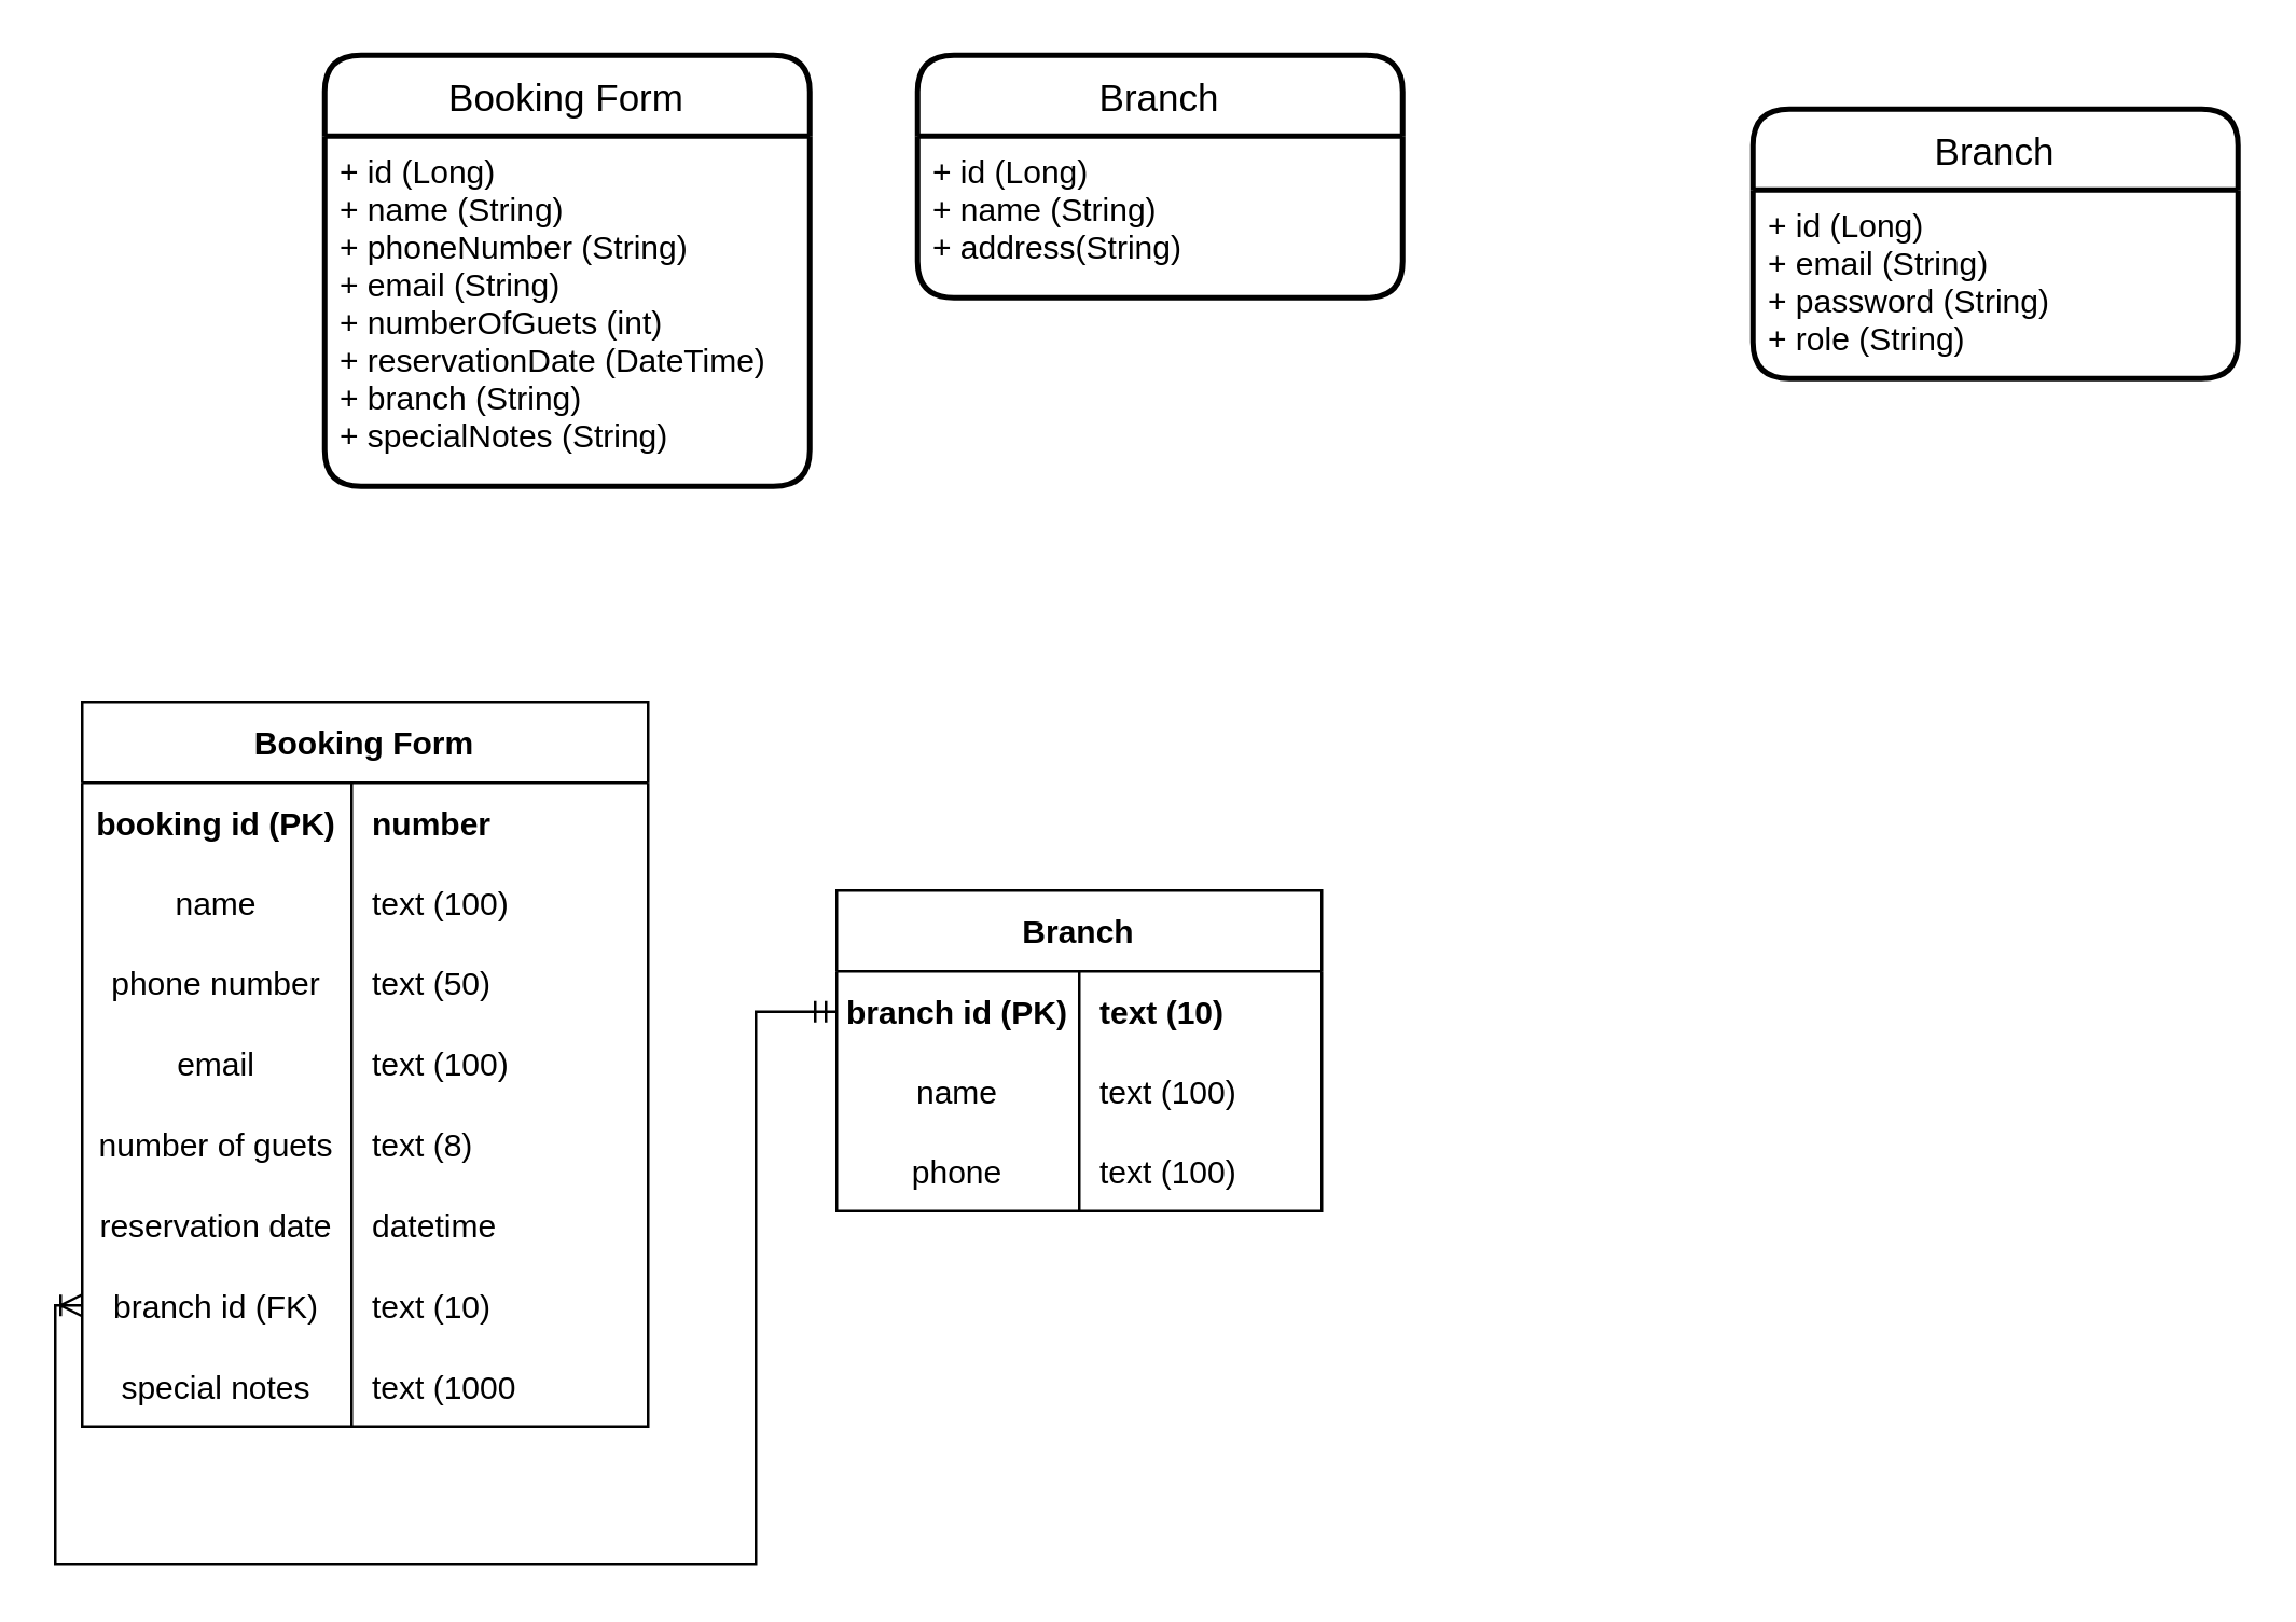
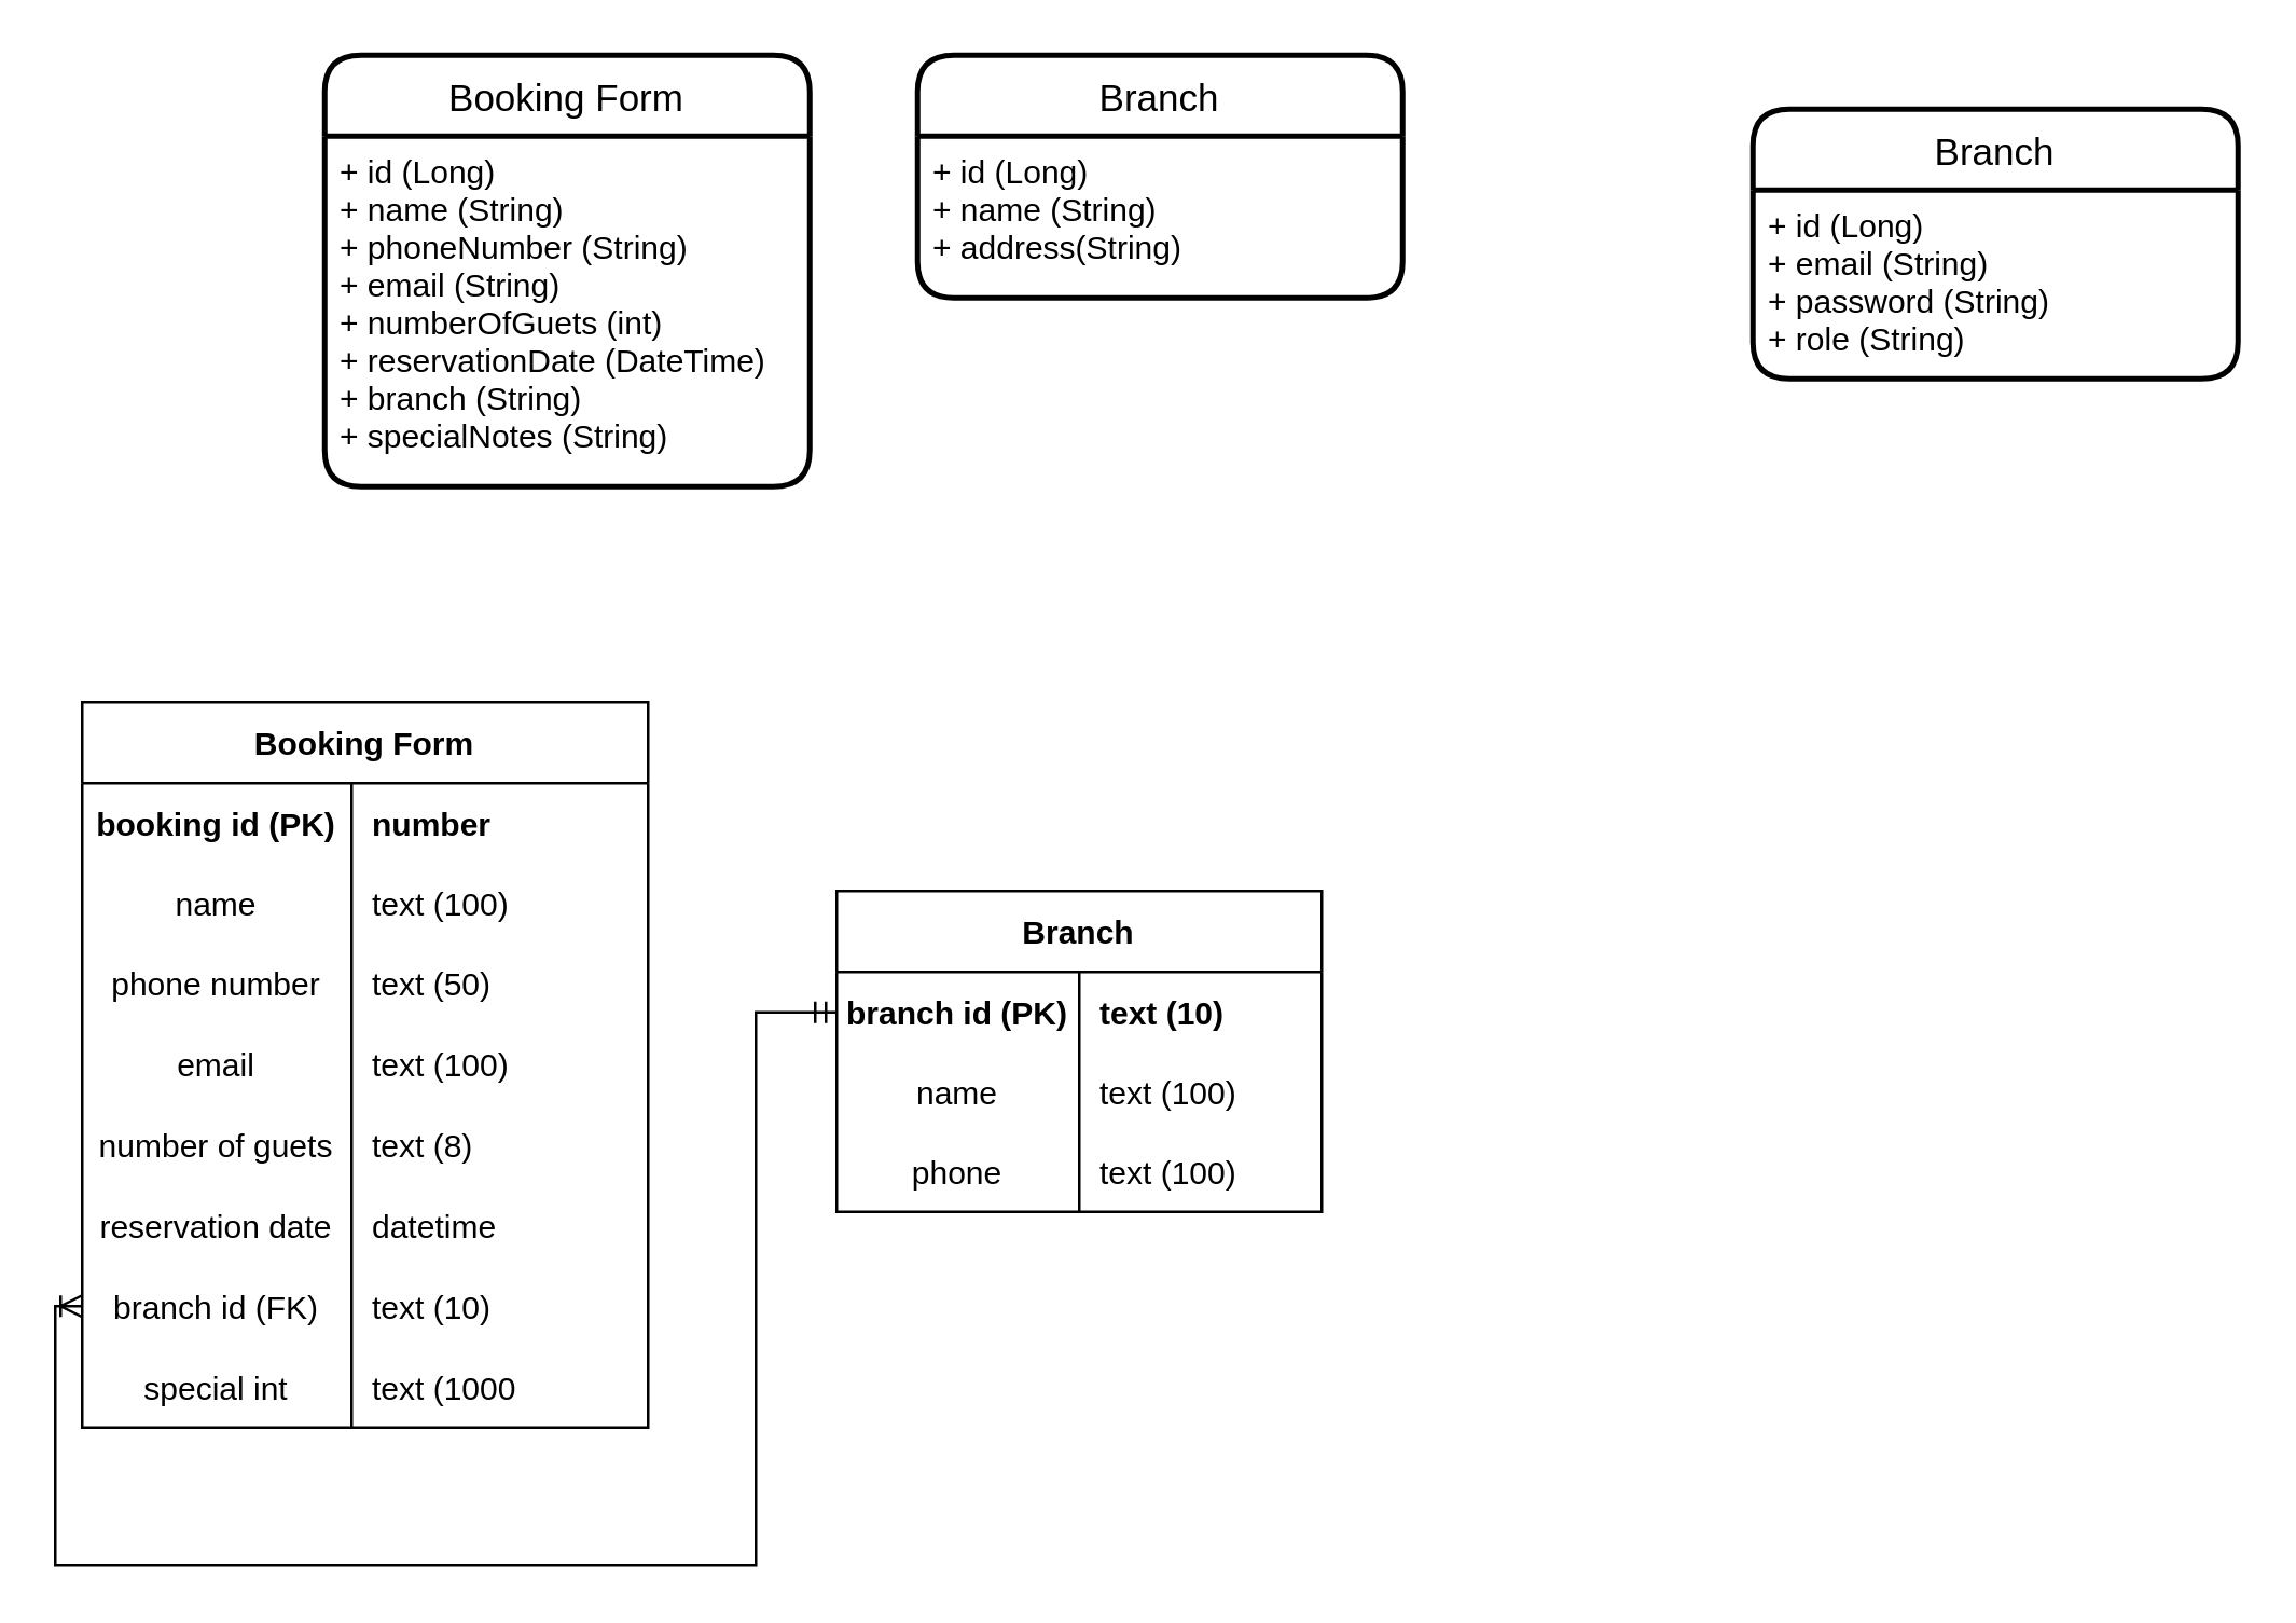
- <mxCell id="29" value="special notes" style="shape=partialRectangle;connectable=0;fillColor=none;top=0;left=0;bottom=0;right=0;editable=1;overflow=hidden;" parent="28" vertex="1"><mxGeometry width="100" height="30" as="geometry"><mxRectangle width="100" height="30" as="alternateBounds" /></mxGeometry></mxCell>
+ <mxCell id="29" value="special int" style="shape=partialRectangle;connectable=0;fillColor=none;top=0;left=0;bottom=0;right=0;editable=1;overflow=hidden;" parent="28" vertex="1"><mxGeometry width="100" height="30" as="geometry"><mxRectangle width="100" height="30" as="alternateBounds" /></mxGeometry></mxCell>
